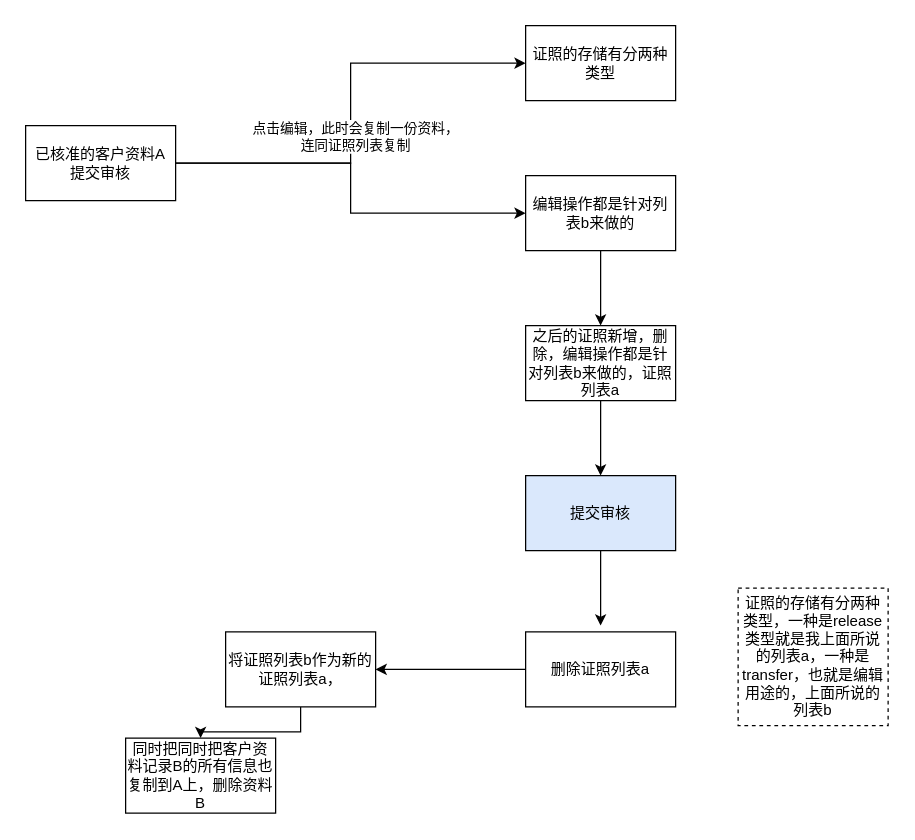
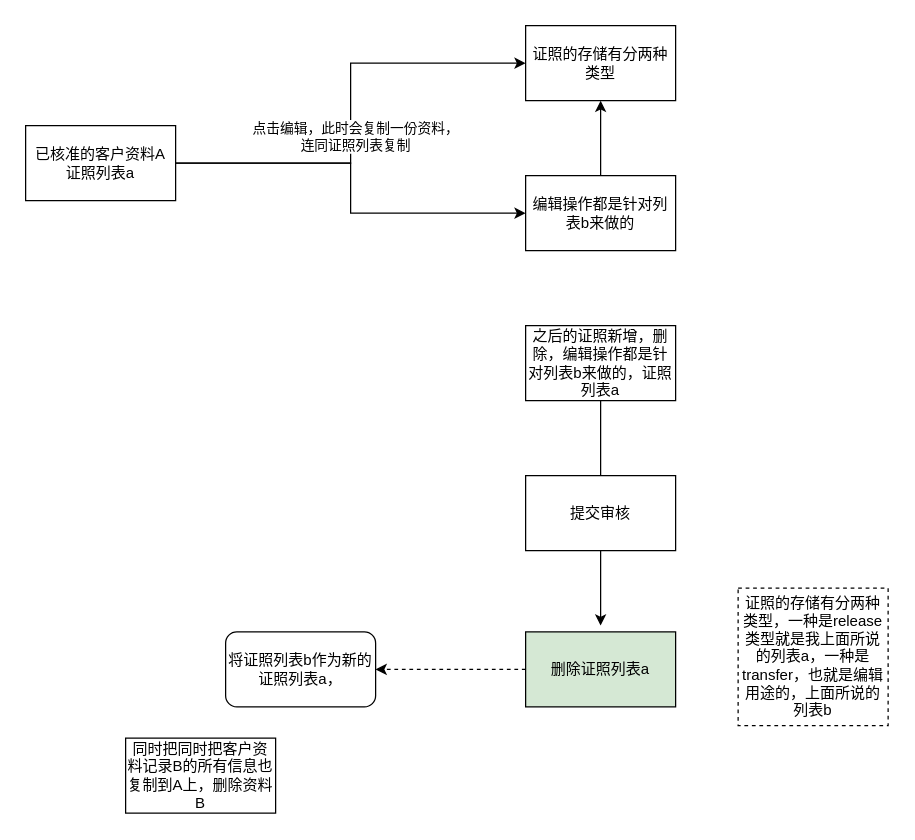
- <mxCell id="5" value="已核准的客户资料A&lt;br&gt;提交审核" style="rounded=0;whiteSpace=wrap;html=1;" vertex="1" parent="1"><mxGeometry x="20" y="100" width="120" height="60" as="geometry" /></mxCell>
+ <mxCell id="5" value="已核准的客户资料A&lt;br&gt;证照列表a" style="rounded=0;whiteSpace=wrap;html=1;" vertex="1" parent="1"><mxGeometry x="20" y="100" width="120" height="60" as="geometry" /></mxCell>
- <mxCell id="7" style="edgeStyle=orthogonalEdgeStyle;rounded=0;orthogonalLoop=1;jettySize=auto;html=1;" edge="1" parent="1" source="8" target="10"><mxGeometry relative="1" as="geometry"><mxPoint x="480" y="290" as="targetPoint" /></mxGeometry></mxCell>
+ <mxCell id="7" style="edgeStyle=orthogonalEdgeStyle;rounded=0;orthogonalLoop=1;jettySize=auto;html=1;" edge="1" parent="1" source="8" target="6"><mxGeometry relative="1" as="geometry"><mxPoint x="480" y="290" as="targetPoint" /></mxGeometry></mxCell>
- <mxCell id="9" style="edgeStyle=orthogonalEdgeStyle;rounded=0;orthogonalLoop=1;jettySize=auto;html=1;entryX=0.5;entryY=0;entryDx=0;entryDy=0;" edge="1" parent="1" source="10" target="12"><mxGeometry relative="1" as="geometry"><mxPoint x="480" y="370" as="targetPoint" /></mxGeometry></mxCell>
+ <mxCell id="9" style="edgeStyle=orthogonalEdgeStyle;rounded=0;orthogonalLoop=1;jettySize=auto;html=1;entryX=0.5;entryY=0;entryDx=0;entryDy=0;endArrow=none;" edge="1" parent="1" source="10" target="12"><mxGeometry relative="1" as="geometry"><mxPoint x="480" y="370" as="targetPoint" /></mxGeometry></mxCell>
- <mxCell id="12" value="提交审核" style="rounded=0;whiteSpace=wrap;html=1;fillColor=#dae8fc;" vertex="1" parent="1"><mxGeometry x="420" y="380" width="120" height="60" as="geometry" /></mxCell>
+ <mxCell id="12" value="提交审核" style="rounded=0;whiteSpace=wrap;html=1;" vertex="1" parent="1"><mxGeometry x="420" y="380" width="120" height="60" as="geometry" /></mxCell>
- <mxCell id="16" value="将证照列表b作为新的证照列表a，" style="rounded=0;whiteSpace=wrap;html=1;" vertex="1" parent="1"><mxGeometry x="180" y="505" width="120" height="60" as="geometry" /></mxCell>
+ <mxCell id="16" value="将证照列表b作为新的证照列表a，" style="whiteSpace=wrap;html=1;rounded=1;" vertex="1" parent="1"><mxGeometry x="180" y="505" width="120" height="60" as="geometry" /></mxCell>
- <mxCell id="13" style="edgeStyle=orthogonalEdgeStyle;rounded=0;orthogonalLoop=1;jettySize=auto;html=1;entryX=1;entryY=0.5;entryDx=0;entryDy=0;" edge="1" parent="1" source="14" target="16"><mxGeometry relative="1" as="geometry" /></mxCell>
+ <mxCell id="13" style="edgeStyle=orthogonalEdgeStyle;rounded=0;orthogonalLoop=1;jettySize=auto;html=1;entryX=1;entryY=0.5;entryDx=0;entryDy=0;dashed=1;" edge="1" parent="1" source="14" target="16"><mxGeometry relative="1" as="geometry" /></mxCell>
- <mxCell id="14" value="删除证照列表a" style="rounded=0;whiteSpace=wrap;html=1;" vertex="1" parent="1"><mxGeometry x="420" y="505" width="120" height="60" as="geometry" /></mxCell>
+ <mxCell id="14" value="删除证照列表a" style="rounded=0;whiteSpace=wrap;html=1;fillColor=#d5e8d4;" vertex="1" parent="1"><mxGeometry x="420" y="505" width="120" height="60" as="geometry" /></mxCell>
- <mxCell id="15" style="edgeStyle=orthogonalEdgeStyle;rounded=0;orthogonalLoop=1;jettySize=auto;html=1;entryX=0.5;entryY=0;entryDx=0;entryDy=0;" edge="1" parent="1" source="16" target="17"><mxGeometry relative="1" as="geometry" /></mxCell>
